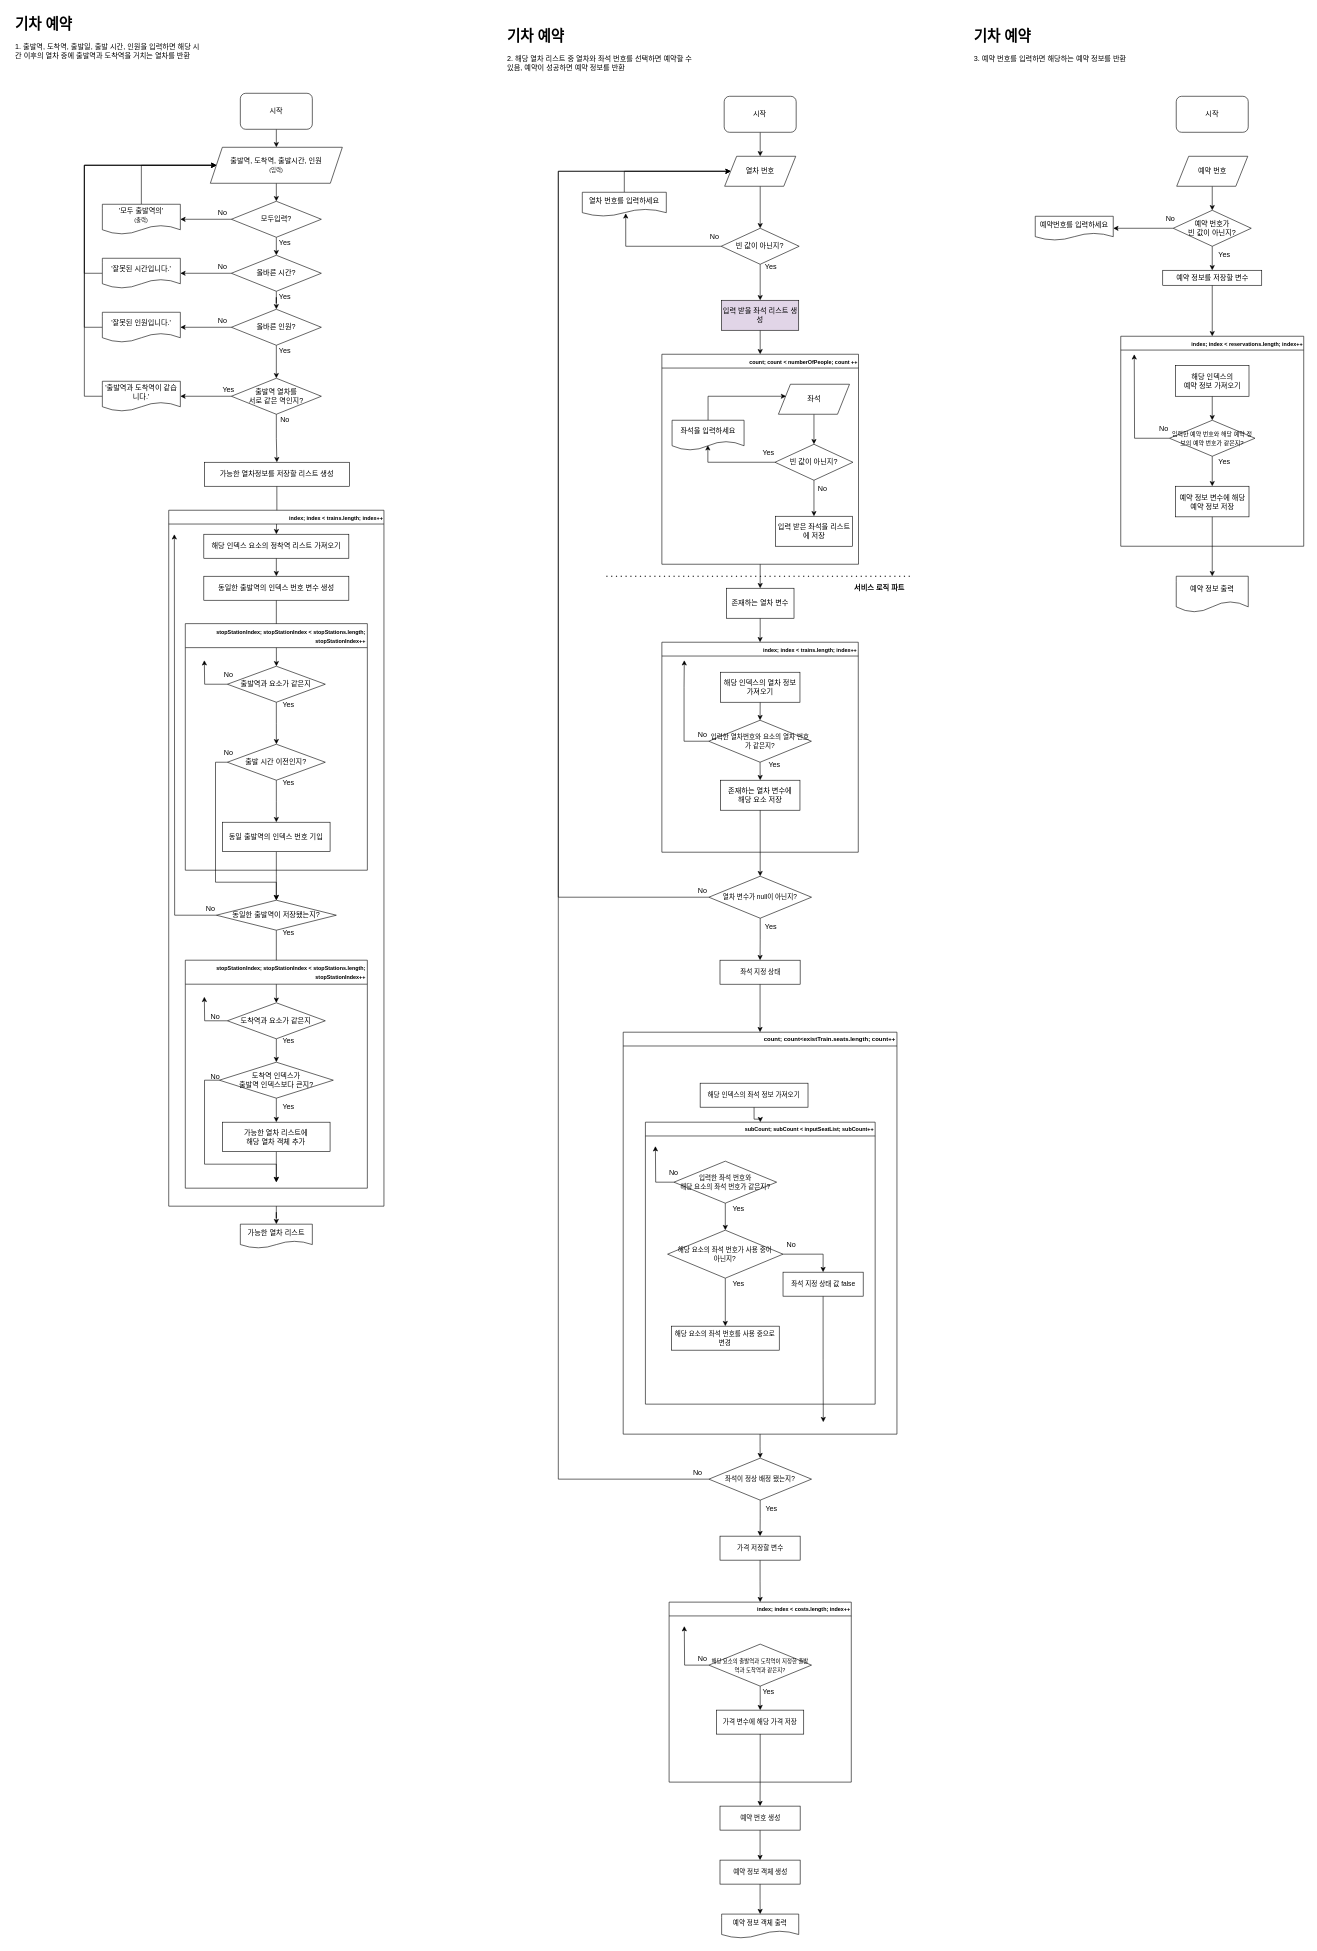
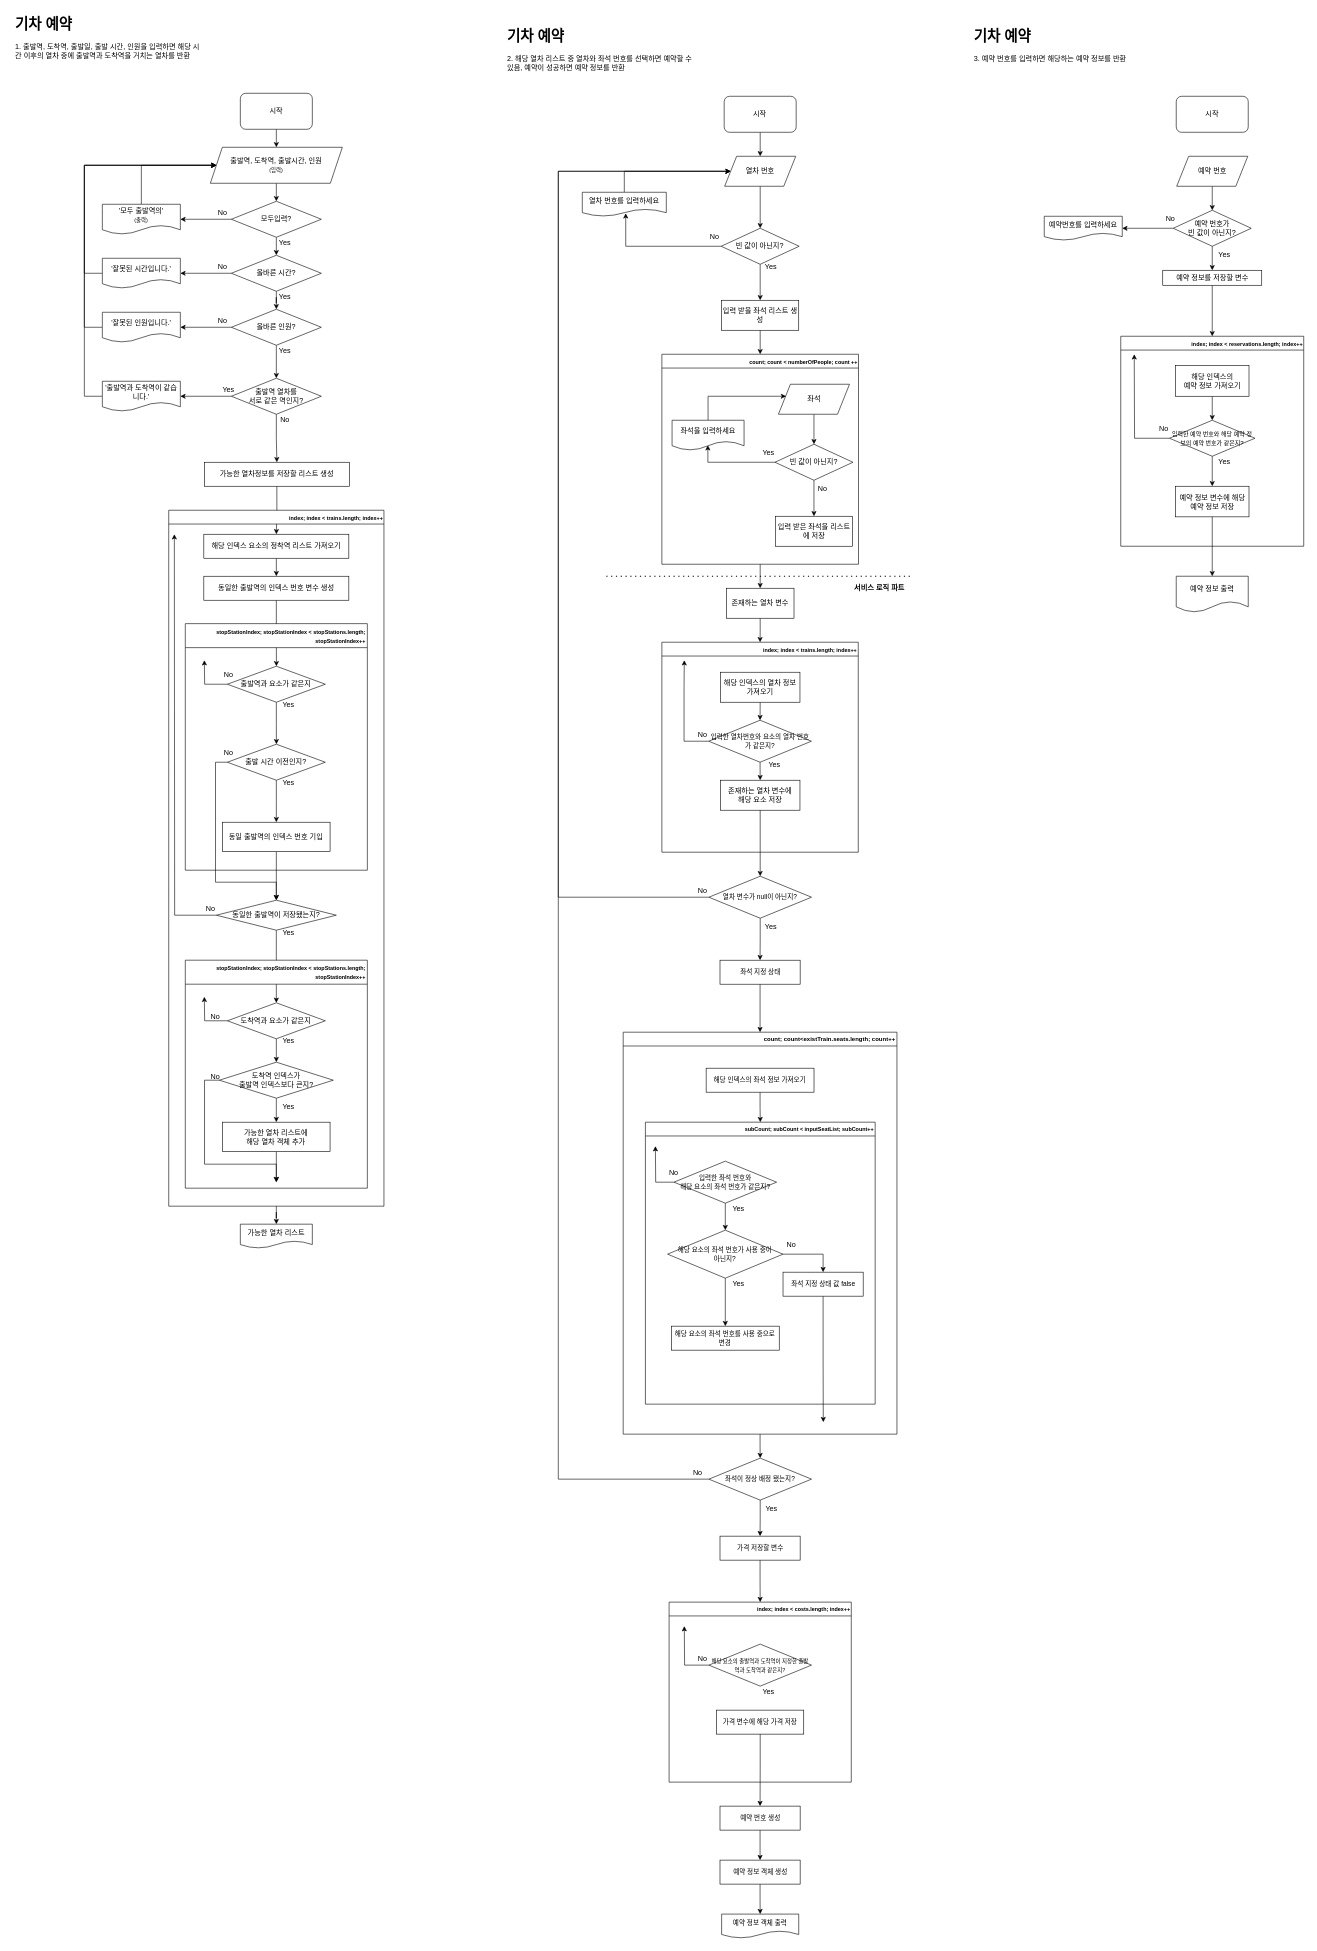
- <mxCell id="166" value="예약번호를 입력하세요" style="shape=document;whiteSpace=wrap;html=1;boundedLbl=1;" parent="1" vertex="1"><mxGeometry x="1725" y="360" width="130" height="40" as="geometry" /></mxCell>
+ <mxCell id="166" value="예약번호를 입력하세요" style="shape=document;whiteSpace=wrap;html=1;boundedLbl=1;" parent="1" vertex="1"><mxGeometry x="1740" y="360" width="130" height="40" as="geometry" /></mxCell>
- <mxCell id="81" value="입력 받을 좌석 리스트 생성" style="rounded=0;whiteSpace=wrap;html=1;fillColor=#e1d5e7;" parent="1" vertex="1"><mxGeometry x="1202.24" y="500" width="128.51" height="50" as="geometry" /></mxCell>
+ <mxCell id="81" value="입력 받을 좌석 리스트 생성" style="rounded=0;whiteSpace=wrap;html=1;" parent="1" vertex="1"><mxGeometry x="1202.24" y="500" width="128.51" height="50" as="geometry" /></mxCell>
- <mxCell id="119" value="&lt;font style=&quot;font-size: 11px;&quot;&gt;해당 인덱스의 좌석 정보 가져오기&lt;/font&gt;" style="rounded=0;whiteSpace=wrap;html=1;" parent="117" vertex="1"><mxGeometry x="128.26" y="85" width="179.8" height="40" as="geometry" /></mxCell>
+ <mxCell id="119" value="&lt;font style=&quot;font-size: 11px;&quot;&gt;해당 인덱스의 좌석 정보 가져오기&lt;/font&gt;" style="rounded=0;whiteSpace=wrap;html=1;" parent="117" vertex="1"><mxGeometry x="138.26" y="60" width="179.8" height="40" as="geometry" /></mxCell>
- <mxCell id="143" style="edgeStyle=orthogonalEdgeStyle;rounded=0;orthogonalLoop=1;jettySize=auto;html=1;exitX=0.5;exitY=1;exitDx=0;exitDy=0;entryX=0.5;entryY=0;entryDx=0;entryDy=0;" parent="142" source="145" target="146" edge="1"><mxGeometry relative="1" as="geometry" /></mxCell>
